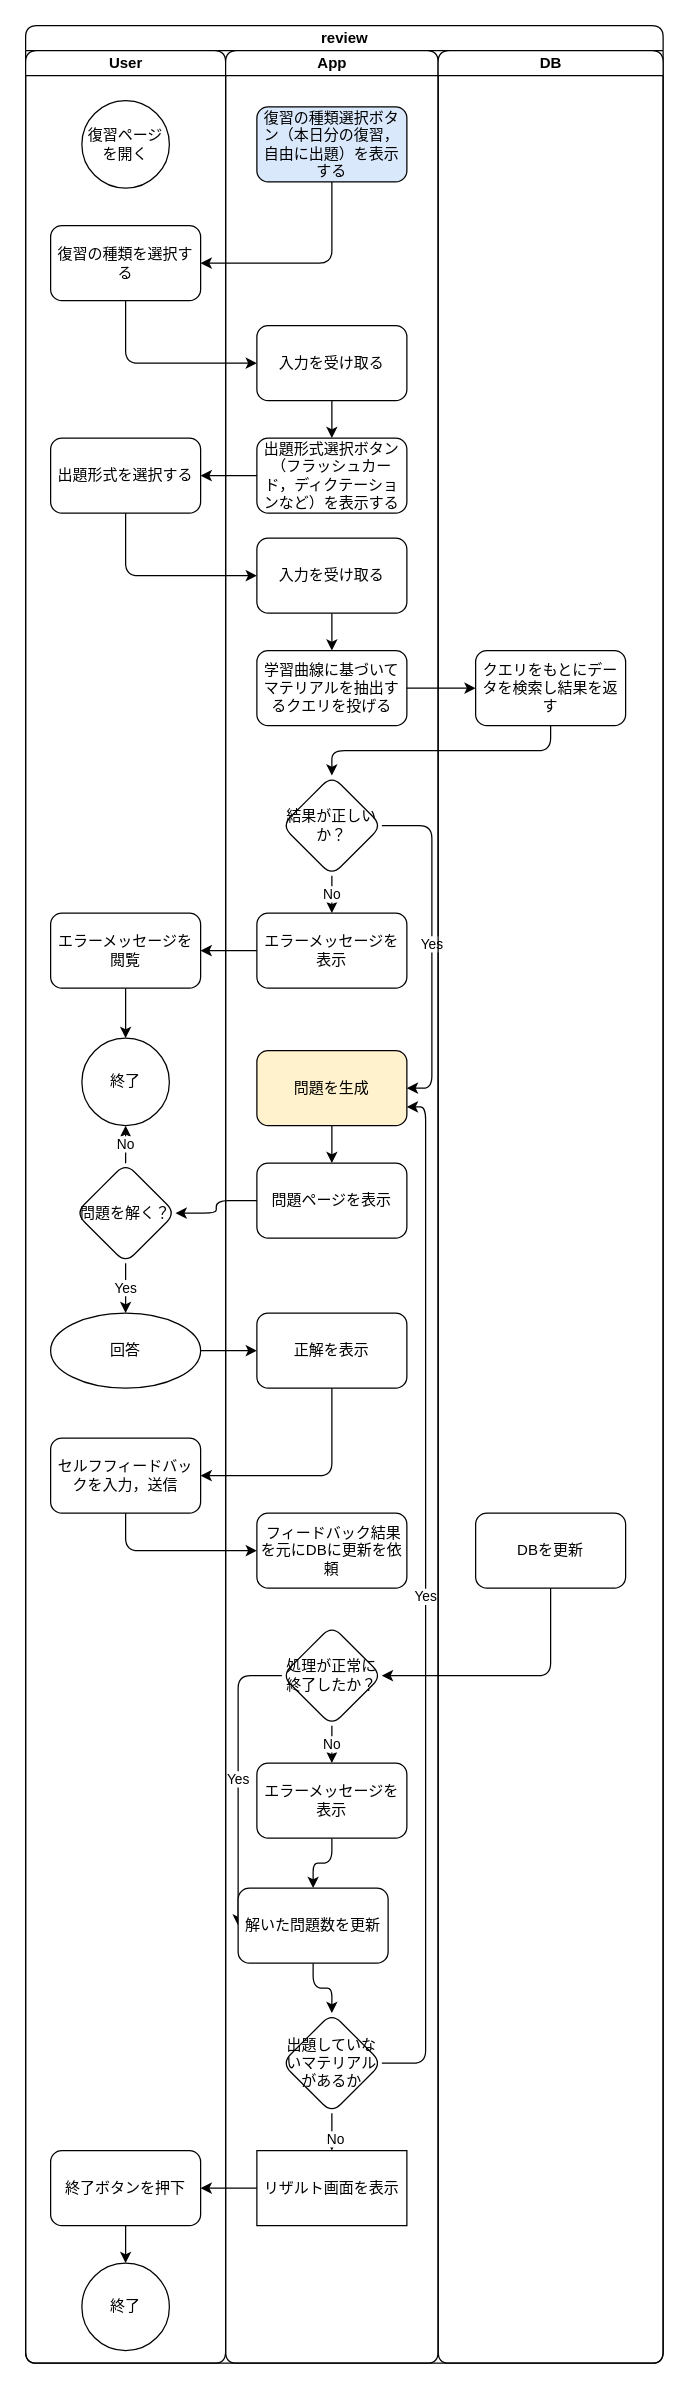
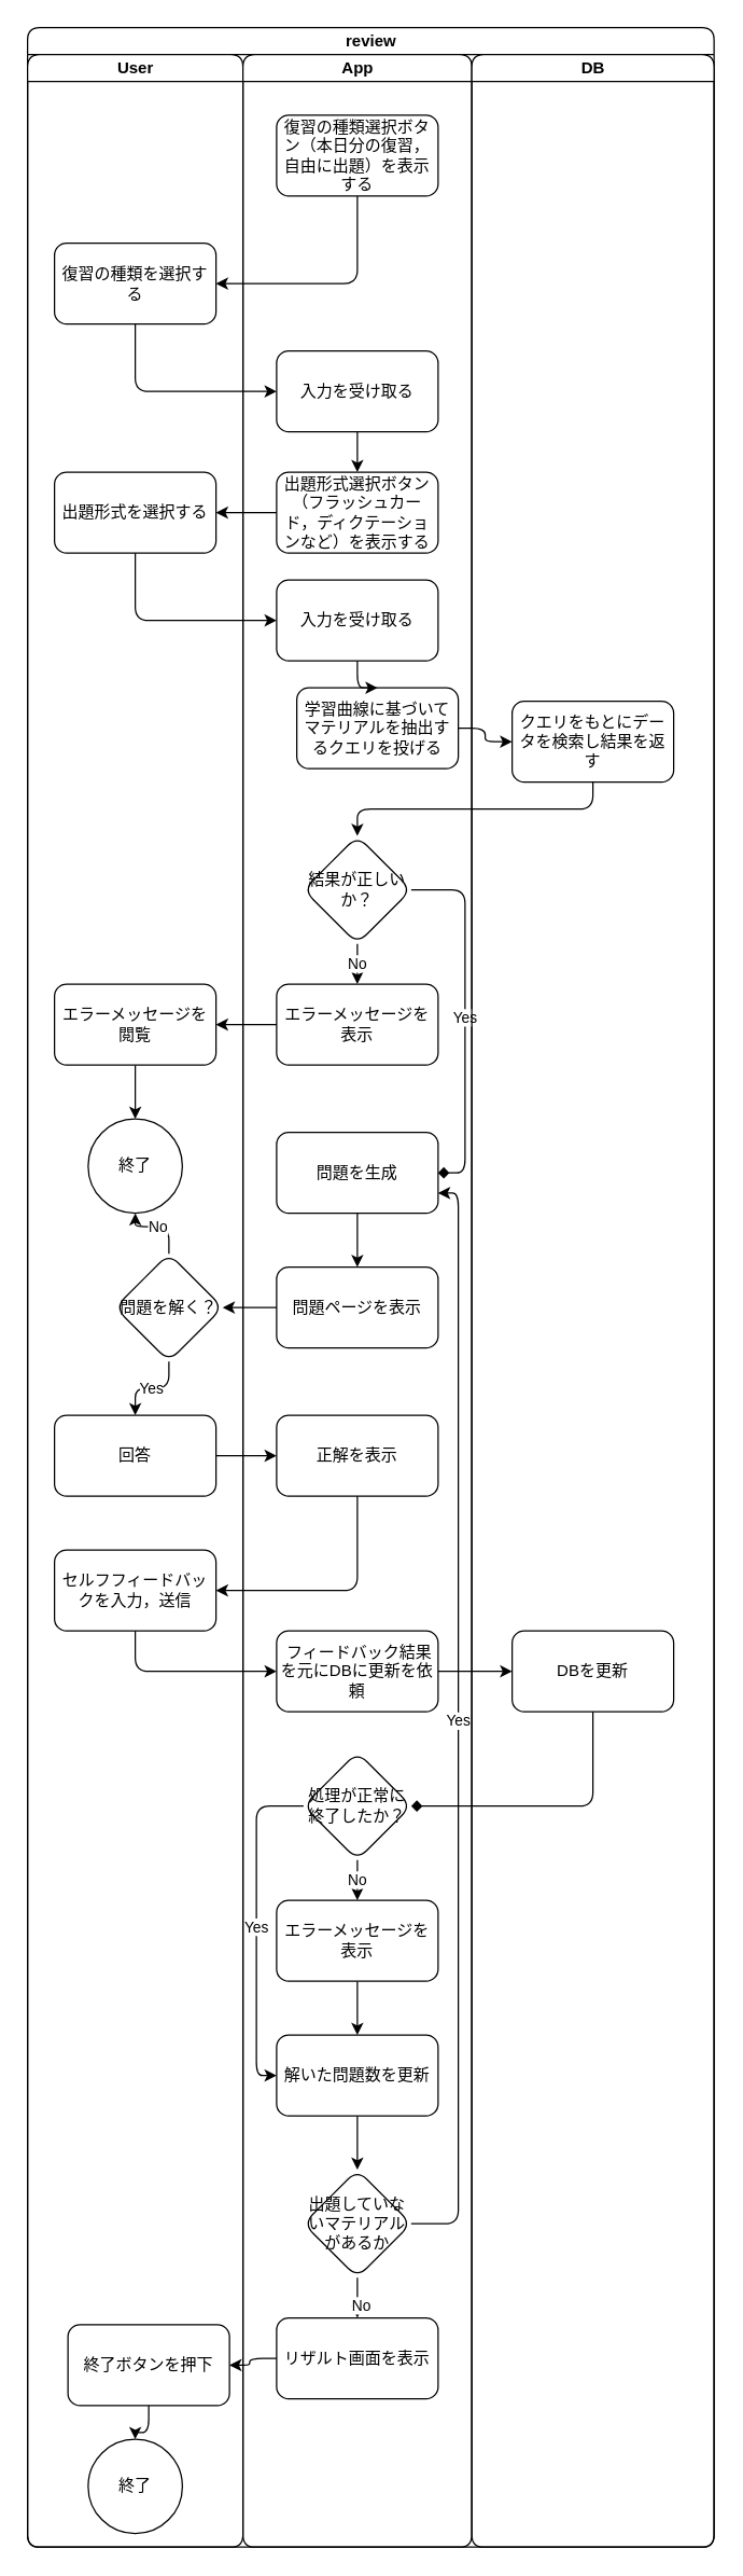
- <mxCell id="4" value="復習ページを開く" style="ellipse;whiteSpace=wrap;html=1;aspect=fixed;rounded=1;" vertex="1" parent="3"><mxGeometry x="45" y="40" width="70" height="70" as="geometry" /></mxCell>
- <mxCell id="26" value="復習の種類選択ボタン（本日分の復習，自由に出題）を表示する" style="whiteSpace=wrap;html=1;rounded=1;fillColor=#dae8fc;" vertex="1" parent="18"><mxGeometry x="25" y="45" width="120" height="60" as="geometry" /></mxCell>
+ <mxCell id="26" value="復習の種類選択ボタン（本日分の復習，自由に出題）を表示する" style="whiteSpace=wrap;html=1;rounded=1;" vertex="1" parent="18"><mxGeometry x="25" y="45" width="120" height="60" as="geometry" /></mxCell>
- <mxCell id="19" value="学習曲線に基づいてマテリアル&lt;span style=&quot;background-color: transparent; color: light-dark(rgb(0, 0, 0), rgb(255, 255, 255));&quot;&gt;を抽出するクエリを投げる&lt;/span&gt;" style="whiteSpace=wrap;html=1;rounded=1;" vertex="1" parent="18"><mxGeometry x="25" y="480" width="120" height="60" as="geometry" /></mxCell>
+ <mxCell id="19" value="学習曲線に基づいてマテリアル&lt;span style=&quot;background-color: transparent; color: light-dark(rgb(0, 0, 0), rgb(255, 255, 255));&quot;&gt;を抽出するクエリを投げる&lt;/span&gt;" style="whiteSpace=wrap;html=1;rounded=1;" vertex="1" parent="18"><mxGeometry x="40" y="470" width="120" height="60" as="geometry" /></mxCell>
- <mxCell id="25" value="問題を生成" style="whiteSpace=wrap;html=1;rounded=1;fillColor=#fff2cc;" vertex="1" parent="18"><mxGeometry x="25" y="800" width="120" height="60" as="geometry" /></mxCell>
+ <mxCell id="25" value="問題を生成" style="whiteSpace=wrap;html=1;rounded=1;" vertex="1" parent="18"><mxGeometry x="25" y="800" width="120" height="60" as="geometry" /></mxCell>
- <mxCell id="21" value="Yes" style="edgeStyle=orthogonalEdgeStyle;rounded=1;orthogonalLoop=1;jettySize=auto;html=1;exitX=1;exitY=0.5;exitDx=0;exitDy=0;entryX=1;entryY=0.5;entryDx=0;entryDy=0;" edge="1" parent="18" source="22" target="25"><mxGeometry relative="1" as="geometry" /></mxCell>
+ <mxCell id="21" value="Yes" style="edgeStyle=orthogonalEdgeStyle;rounded=1;orthogonalLoop=1;jettySize=auto;html=1;exitX=1;exitY=0.5;exitDx=0;exitDy=0;entryX=1;entryY=0.5;entryDx=0;entryDy=0;endArrow=diamond;" edge="1" parent="18" source="22" target="25"><mxGeometry relative="1" as="geometry" /></mxCell>
- <mxCell id="32" value="問題ページを表示" style="whiteSpace=wrap;html=1;rounded=1;" vertex="1" parent="18"><mxGeometry x="25" y="890" width="120" height="60" as="geometry" /></mxCell>
+ <mxCell id="32" value="問題ページを表示" style="whiteSpace=wrap;html=1;rounded=1;" vertex="1" parent="18"><mxGeometry x="25" y="900" width="120" height="60" as="geometry" /></mxCell>
- <mxCell id="17" value="問題を解く？" style="rhombus;whiteSpace=wrap;html=1;rounded=1;" vertex="1" parent="3"><mxGeometry x="40" y="890" width="80" height="80" as="geometry" /></mxCell>
+ <mxCell id="17" value="問題を解く？" style="rhombus;whiteSpace=wrap;html=1;rounded=1;" vertex="1" parent="3"><mxGeometry x="65" y="890" width="80" height="80" as="geometry" /></mxCell>
- <mxCell id="10" value="回答" style="ellipse;whiteSpace=wrap;html=1;" vertex="1" parent="3"><mxGeometry x="20" y="1010" width="120" height="60" as="geometry" /></mxCell>
+ <mxCell id="10" value="回答" style="whiteSpace=wrap;html=1;rounded=1;" vertex="1" parent="3"><mxGeometry x="20" y="1010" width="120" height="60" as="geometry" /></mxCell>
+ <mxCell id="59" style="edgeStyle=orthogonalEdgeStyle;rounded=1;orthogonalLoop=1;jettySize=auto;html=1;exitX=1;exitY=0.5;exitDx=0;exitDy=0;" edge="1" parent="2" source="34" target="49"><mxGeometry relative="1" as="geometry" /></mxCell>
- <mxCell id="60" style="edgeStyle=orthogonalEdgeStyle;rounded=1;orthogonalLoop=1;jettySize=auto;html=1;exitX=0.5;exitY=1;exitDx=0;exitDy=0;entryX=1;entryY=0.5;entryDx=0;entryDy=0;" edge="1" parent="2" source="49" target="37"><mxGeometry relative="1" as="geometry" /></mxCell>
+ <mxCell id="60" style="edgeStyle=orthogonalEdgeStyle;rounded=1;orthogonalLoop=1;jettySize=auto;html=1;exitX=0.5;exitY=1;exitDx=0;exitDy=0;entryX=1;entryY=0.5;entryDx=0;entryDy=0;endArrow=diamond;" edge="1" parent="2" source="49" target="37"><mxGeometry relative="1" as="geometry" /></mxCell>
- <mxCell id="41" value="解いた問題数を更新" style="whiteSpace=wrap;html=1;rounded=1;" vertex="1" parent="18"><mxGeometry x="10" y="1470" width="120" height="60" as="geometry" /></mxCell>
+ <mxCell id="41" value="解いた問題数を更新" style="whiteSpace=wrap;html=1;rounded=1;" vertex="1" parent="18"><mxGeometry x="25" y="1470" width="120" height="60" as="geometry" /></mxCell>
- <mxCell id="13" value="終了ボタンを押下" style="whiteSpace=wrap;html=1;rounded=1;" vertex="1" parent="3"><mxGeometry x="20" y="1680" width="120" height="60" as="geometry" /></mxCell>
+ <mxCell id="13" value="終了ボタンを押下" style="whiteSpace=wrap;html=1;rounded=1;" vertex="1" parent="3"><mxGeometry x="30" y="1685" width="120" height="60" as="geometry" /></mxCell>
- <mxCell id="46" value="リザルト画面を表示" style="whiteSpace=wrap;html=1;rounded=0;" vertex="1" parent="18"><mxGeometry x="25" y="1680" width="120" height="60" as="geometry" /></mxCell>
+ <mxCell id="46" value="リザルト画面を表示" style="whiteSpace=wrap;html=1;rounded=1;" vertex="1" parent="18"><mxGeometry x="25" y="1680" width="120" height="60" as="geometry" /></mxCell>
